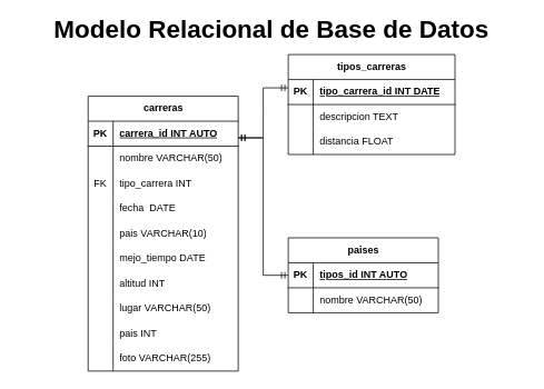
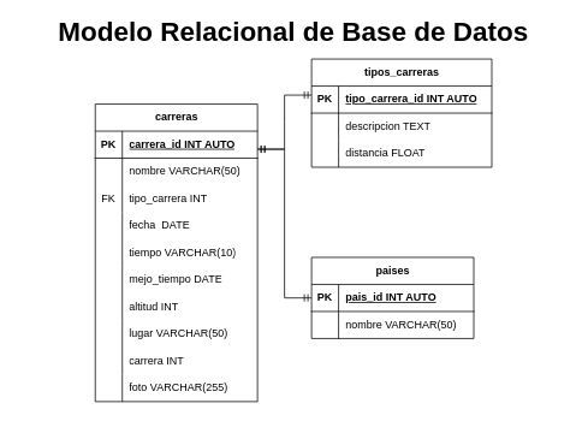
- <mxCell id="36" value="tipo_carrera_id INT DATE" style="shape=partialRectangle;connectable=0;fillColor=none;top=0;left=0;bottom=0;right=0;align=left;spacingLeft=6;fontStyle=5;overflow=hidden;whiteSpace=wrap;html=1;" vertex="1" parent="34"><mxGeometry x="30" width="170" height="30" as="geometry"><mxRectangle width="170" height="30" as="alternateBounds" /></mxGeometry></mxCell>
+ <mxCell id="36" value="tipo_carrera_id INT AUTO" style="shape=partialRectangle;connectable=0;fillColor=none;top=0;left=0;bottom=0;right=0;align=left;spacingLeft=6;fontStyle=5;overflow=hidden;whiteSpace=wrap;html=1;" vertex="1" parent="34"><mxGeometry x="30" width="170" height="30" as="geometry"><mxRectangle width="170" height="30" as="alternateBounds" /></mxGeometry></mxCell>
- <mxCell id="17" value="pais VARCHAR(10)" style="shape=partialRectangle;connectable=0;fillColor=none;top=0;left=0;bottom=0;right=0;align=left;spacingLeft=6;overflow=hidden;whiteSpace=wrap;html=1;" vertex="1" parent="15"><mxGeometry x="30" width="150" height="30" as="geometry"><mxRectangle width="150" height="30" as="alternateBounds" /></mxGeometry></mxCell>
+ <mxCell id="17" value="tiempo VARCHAR(10)" style="shape=partialRectangle;connectable=0;fillColor=none;top=0;left=0;bottom=0;right=0;align=left;spacingLeft=6;overflow=hidden;whiteSpace=wrap;html=1;" vertex="1" parent="15"><mxGeometry x="30" width="150" height="30" as="geometry"><mxRectangle width="150" height="30" as="alternateBounds" /></mxGeometry></mxCell>
- <mxCell id="46" value="tipos_id INT AUTO" style="shape=partialRectangle;connectable=0;fillColor=none;top=0;left=0;bottom=0;right=0;align=left;spacingLeft=6;fontStyle=5;overflow=hidden;whiteSpace=wrap;html=1;" vertex="1" parent="44"><mxGeometry x="30" width="150" height="30" as="geometry"><mxRectangle width="150" height="30" as="alternateBounds" /></mxGeometry></mxCell>
+ <mxCell id="46" value="pais_id INT AUTO" style="shape=partialRectangle;connectable=0;fillColor=none;top=0;left=0;bottom=0;right=0;align=left;spacingLeft=6;fontStyle=5;overflow=hidden;whiteSpace=wrap;html=1;" vertex="1" parent="44"><mxGeometry x="30" width="150" height="30" as="geometry"><mxRectangle width="150" height="30" as="alternateBounds" /></mxGeometry></mxCell>
- <mxCell id="29" value="pais INT" style="shape=partialRectangle;connectable=0;fillColor=none;top=0;left=0;bottom=0;right=0;align=left;spacingLeft=6;overflow=hidden;whiteSpace=wrap;html=1;" vertex="1" parent="27"><mxGeometry x="30" width="150" height="30" as="geometry"><mxRectangle width="150" height="30" as="alternateBounds" /></mxGeometry></mxCell>
+ <mxCell id="29" value="carrera INT" style="shape=partialRectangle;connectable=0;fillColor=none;top=0;left=0;bottom=0;right=0;align=left;spacingLeft=6;overflow=hidden;whiteSpace=wrap;html=1;" vertex="1" parent="27"><mxGeometry x="30" width="150" height="30" as="geometry"><mxRectangle width="150" height="30" as="alternateBounds" /></mxGeometry></mxCell>
